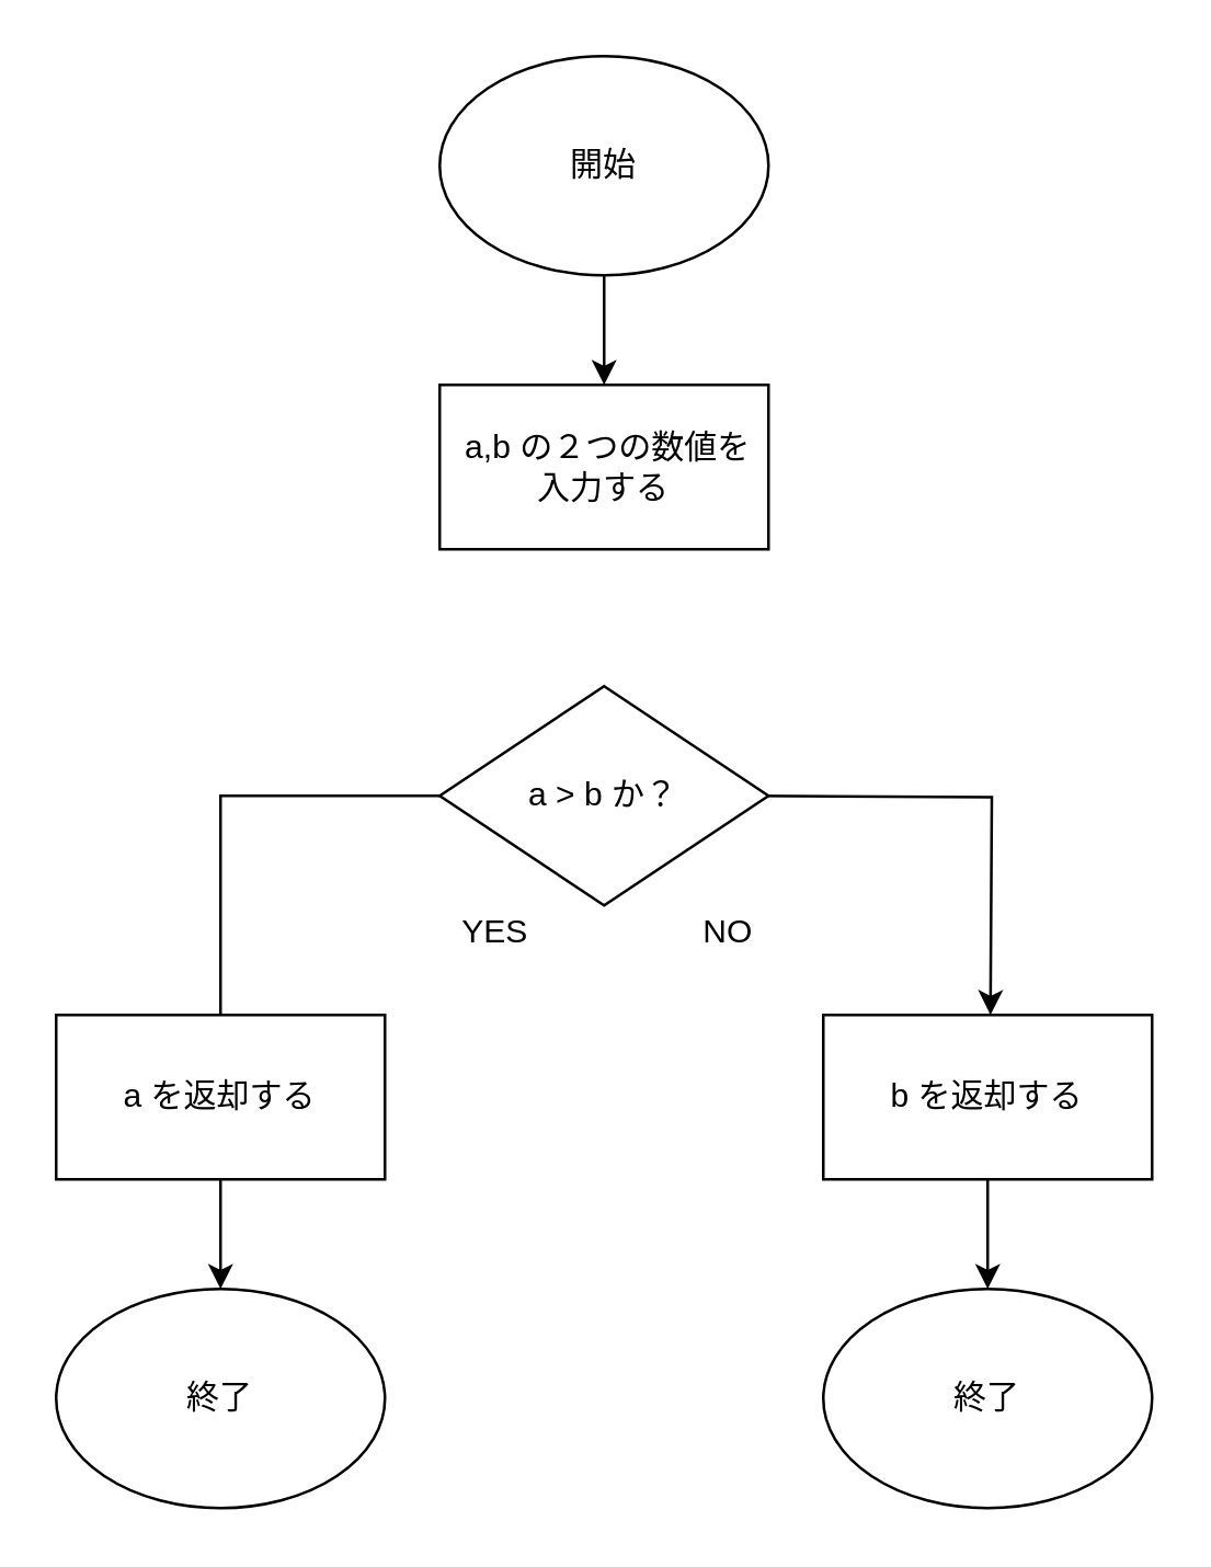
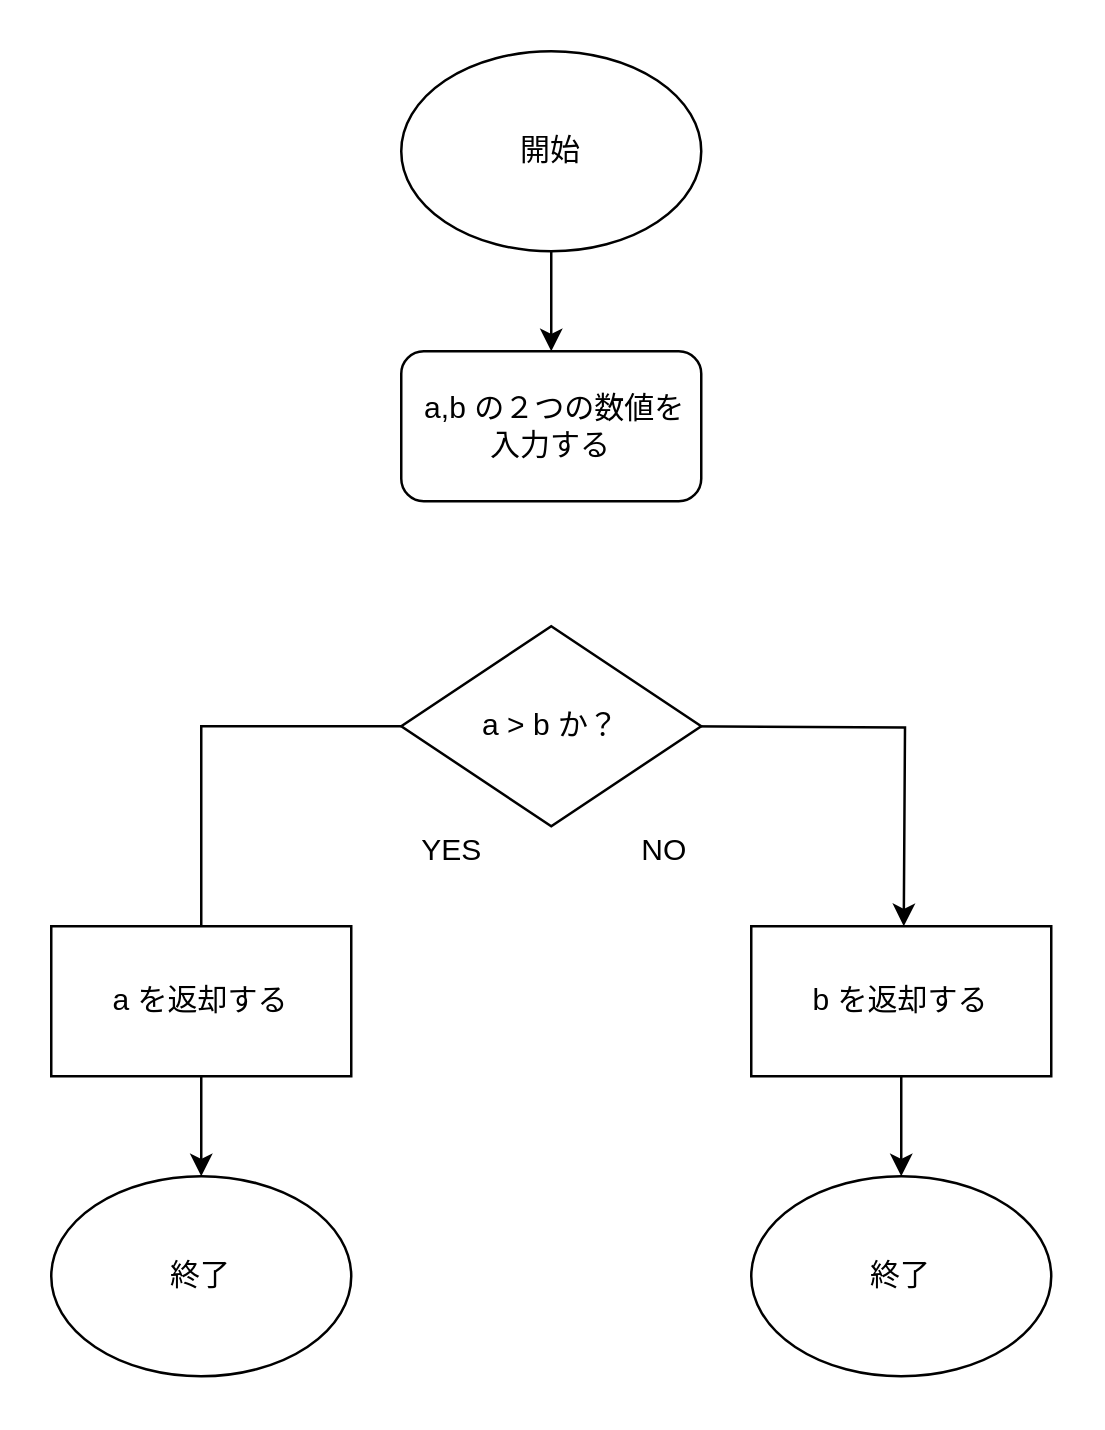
- <mxCell id="8" value="&amp;nbsp;a,b の２つの数値を入力する" style="rounded=0;whiteSpace=wrap;html=1;" vertex="1" parent="1"><mxGeometry x="160" y="140" width="120" height="60" as="geometry" /></mxCell>
+ <mxCell id="8" value="&amp;nbsp;a,b の２つの数値を入力する" style="whiteSpace=wrap;html=1;rounded=1;" vertex="1" parent="1"><mxGeometry x="160" y="140" width="120" height="60" as="geometry" /></mxCell>
